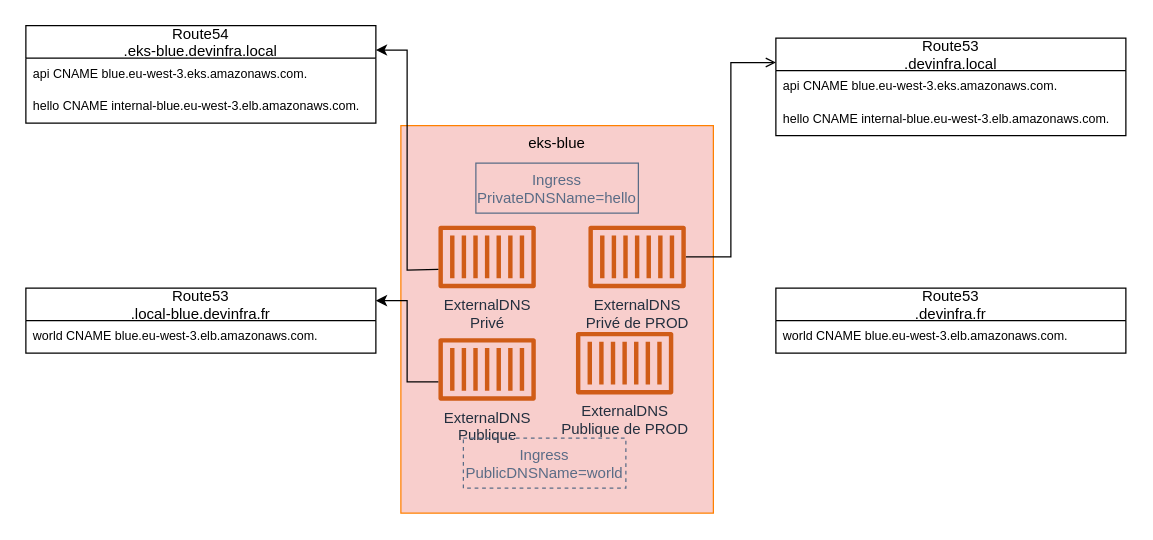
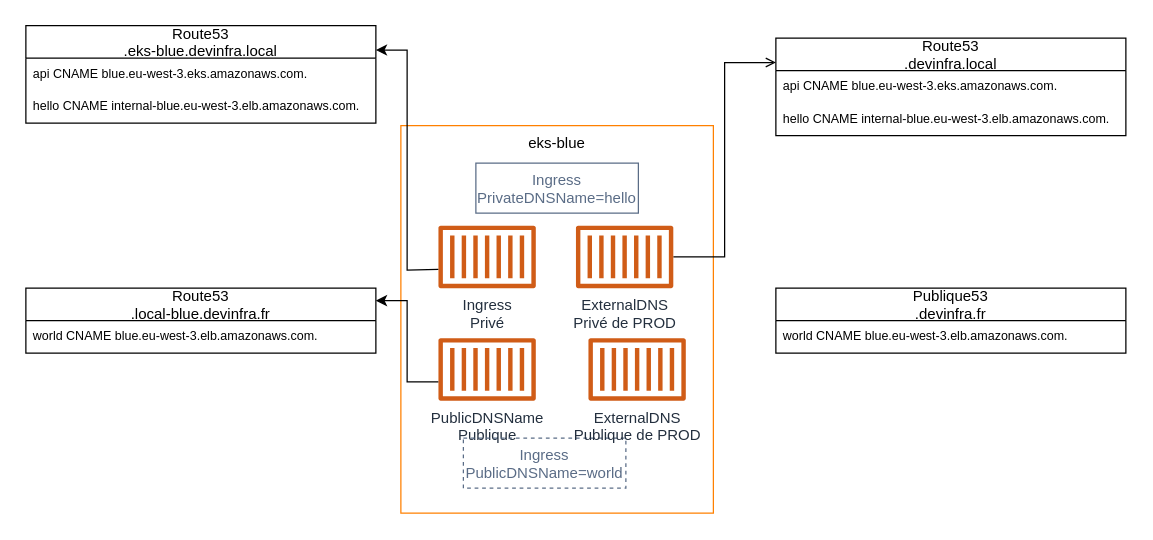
- <mxCell id="8" value="Route54&#10;.eks-blue.devinfra.local" style="swimlane;fontStyle=0;childLayout=stackLayout;horizontal=1;startSize=26;fillColor=none;horizontalStack=0;resizeParent=1;resizeParentMax=0;resizeLast=0;collapsible=1;marginBottom=0;" parent="1" vertex="1"><mxGeometry x="20" y="20" width="280" height="78" as="geometry" /></mxCell>
+ <mxCell id="8" value="Route53&#10;.eks-blue.devinfra.local" style="swimlane;fontStyle=0;childLayout=stackLayout;horizontal=1;startSize=26;fillColor=none;horizontalStack=0;resizeParent=1;resizeParentMax=0;resizeLast=0;collapsible=1;marginBottom=0;" parent="1" vertex="1"><mxGeometry x="20" y="20" width="280" height="78" as="geometry" /></mxCell>
- <mxCell id="20" value="ExternalDNS&lt;br&gt;Privé de PROD" style="outlineConnect=0;fontColor=#232F3E;gradientColor=none;fillColor=#D05C17;strokeColor=none;dashed=0;verticalLabelPosition=bottom;verticalAlign=top;align=center;html=1;fontSize=12;fontStyle=0;aspect=fixed;pointerEvents=1;shape=mxgraph.aws4.container_1;" parent="1" vertex="1"><mxGeometry x="470" y="180" width="78" height="50" as="geometry" /></mxCell>
+ <mxCell id="20" value="ExternalDNS&lt;br&gt;Privé de PROD" style="outlineConnect=0;fontColor=#232F3E;gradientColor=none;fillColor=#D05C17;strokeColor=none;dashed=0;verticalLabelPosition=bottom;verticalAlign=top;align=center;html=1;fontSize=12;fontStyle=0;aspect=fixed;pointerEvents=1;shape=mxgraph.aws4.container_1;" parent="1" vertex="1"><mxGeometry x="460" y="180" width="78" height="50" as="geometry" /></mxCell>
- <mxCell id="17" value="Route53&#10;.devinfra.fr" style="swimlane;fontStyle=0;childLayout=stackLayout;horizontal=1;startSize=26;fillColor=none;horizontalStack=0;resizeParent=1;resizeParentMax=0;resizeLast=0;collapsible=1;marginBottom=0;" parent="1" vertex="1"><mxGeometry x="620" y="230" width="280" height="52" as="geometry" /></mxCell>
+ <mxCell id="17" value="Publique53&#10;.devinfra.fr" style="swimlane;fontStyle=0;childLayout=stackLayout;horizontal=1;startSize=26;fillColor=none;horizontalStack=0;resizeParent=1;resizeParentMax=0;resizeLast=0;collapsible=1;marginBottom=0;" parent="1" vertex="1"><mxGeometry x="620" y="230" width="280" height="52" as="geometry" /></mxCell>
- <mxCell id="3" value="ExternalDNS&lt;br&gt;Privé" style="outlineConnect=0;fontColor=#232F3E;gradientColor=none;fillColor=#D05C17;strokeColor=none;dashed=0;verticalLabelPosition=bottom;verticalAlign=top;align=center;html=1;fontSize=12;fontStyle=0;aspect=fixed;pointerEvents=1;shape=mxgraph.aws4.container_1;" parent="1" vertex="1"><mxGeometry x="350" y="180" width="78" height="50" as="geometry" /></mxCell>
+ <mxCell id="3" value="Ingress&lt;br&gt;Privé" style="outlineConnect=0;fontColor=#232F3E;gradientColor=none;fillColor=#D05C17;strokeColor=none;dashed=0;verticalLabelPosition=bottom;verticalAlign=top;align=center;html=1;fontSize=12;fontStyle=0;aspect=fixed;pointerEvents=1;shape=mxgraph.aws4.container_1;" parent="1" vertex="1"><mxGeometry x="350" y="180" width="78" height="50" as="geometry" /></mxCell>
- <mxCell id="2" value="eks-blue" style="verticalAlign=top;fontStyle=0;strokeColor=#FF8000;fillColor=#f8cecc;" parent="1" vertex="1"><mxGeometry x="320" y="100" width="250" height="310" as="geometry" /></mxCell>
+ <mxCell id="2" value="eks-blue" style="verticalAlign=top;fontStyle=0;strokeColor=#FF8000;" parent="1" vertex="1"><mxGeometry x="320" y="100" width="250" height="310" as="geometry" /></mxCell>
- <mxCell id="21" value="ExternalDNS&lt;br&gt;Publique de PROD" style="outlineConnect=0;fontColor=#232F3E;gradientColor=none;fillColor=#D05C17;strokeColor=none;dashed=0;verticalLabelPosition=bottom;verticalAlign=top;align=center;html=1;fontSize=12;fontStyle=0;aspect=fixed;pointerEvents=1;shape=mxgraph.aws4.container_1;" parent="1" vertex="1"><mxGeometry x="460" y="265" width="78" height="50" as="geometry" /></mxCell>
+ <mxCell id="21" value="ExternalDNS&lt;br&gt;Publique de PROD" style="outlineConnect=0;fontColor=#232F3E;gradientColor=none;fillColor=#D05C17;strokeColor=none;dashed=0;verticalLabelPosition=bottom;verticalAlign=top;align=center;html=1;fontSize=12;fontStyle=0;aspect=fixed;pointerEvents=1;shape=mxgraph.aws4.container_1;" parent="1" vertex="1"><mxGeometry x="470" y="270" width="78" height="50" as="geometry" /></mxCell>
- <mxCell id="4" value="ExternalDNS&lt;br&gt;Publique" style="outlineConnect=0;fontColor=#232F3E;gradientColor=none;fillColor=#D05C17;strokeColor=none;dashed=0;verticalLabelPosition=bottom;verticalAlign=top;align=center;html=1;fontSize=12;fontStyle=0;aspect=fixed;pointerEvents=1;shape=mxgraph.aws4.container_1;" parent="1" vertex="1"><mxGeometry x="350" y="270" width="78" height="50" as="geometry" /></mxCell>
+ <mxCell id="4" value="PublicDNSName&lt;br&gt;Publique" style="outlineConnect=0;fontColor=#232F3E;gradientColor=none;fillColor=#D05C17;strokeColor=none;dashed=0;verticalLabelPosition=bottom;verticalAlign=top;align=center;html=1;fontSize=12;fontStyle=0;aspect=fixed;pointerEvents=1;shape=mxgraph.aws4.container_1;" parent="1" vertex="1"><mxGeometry x="350" y="270" width="78" height="50" as="geometry" /></mxCell>
